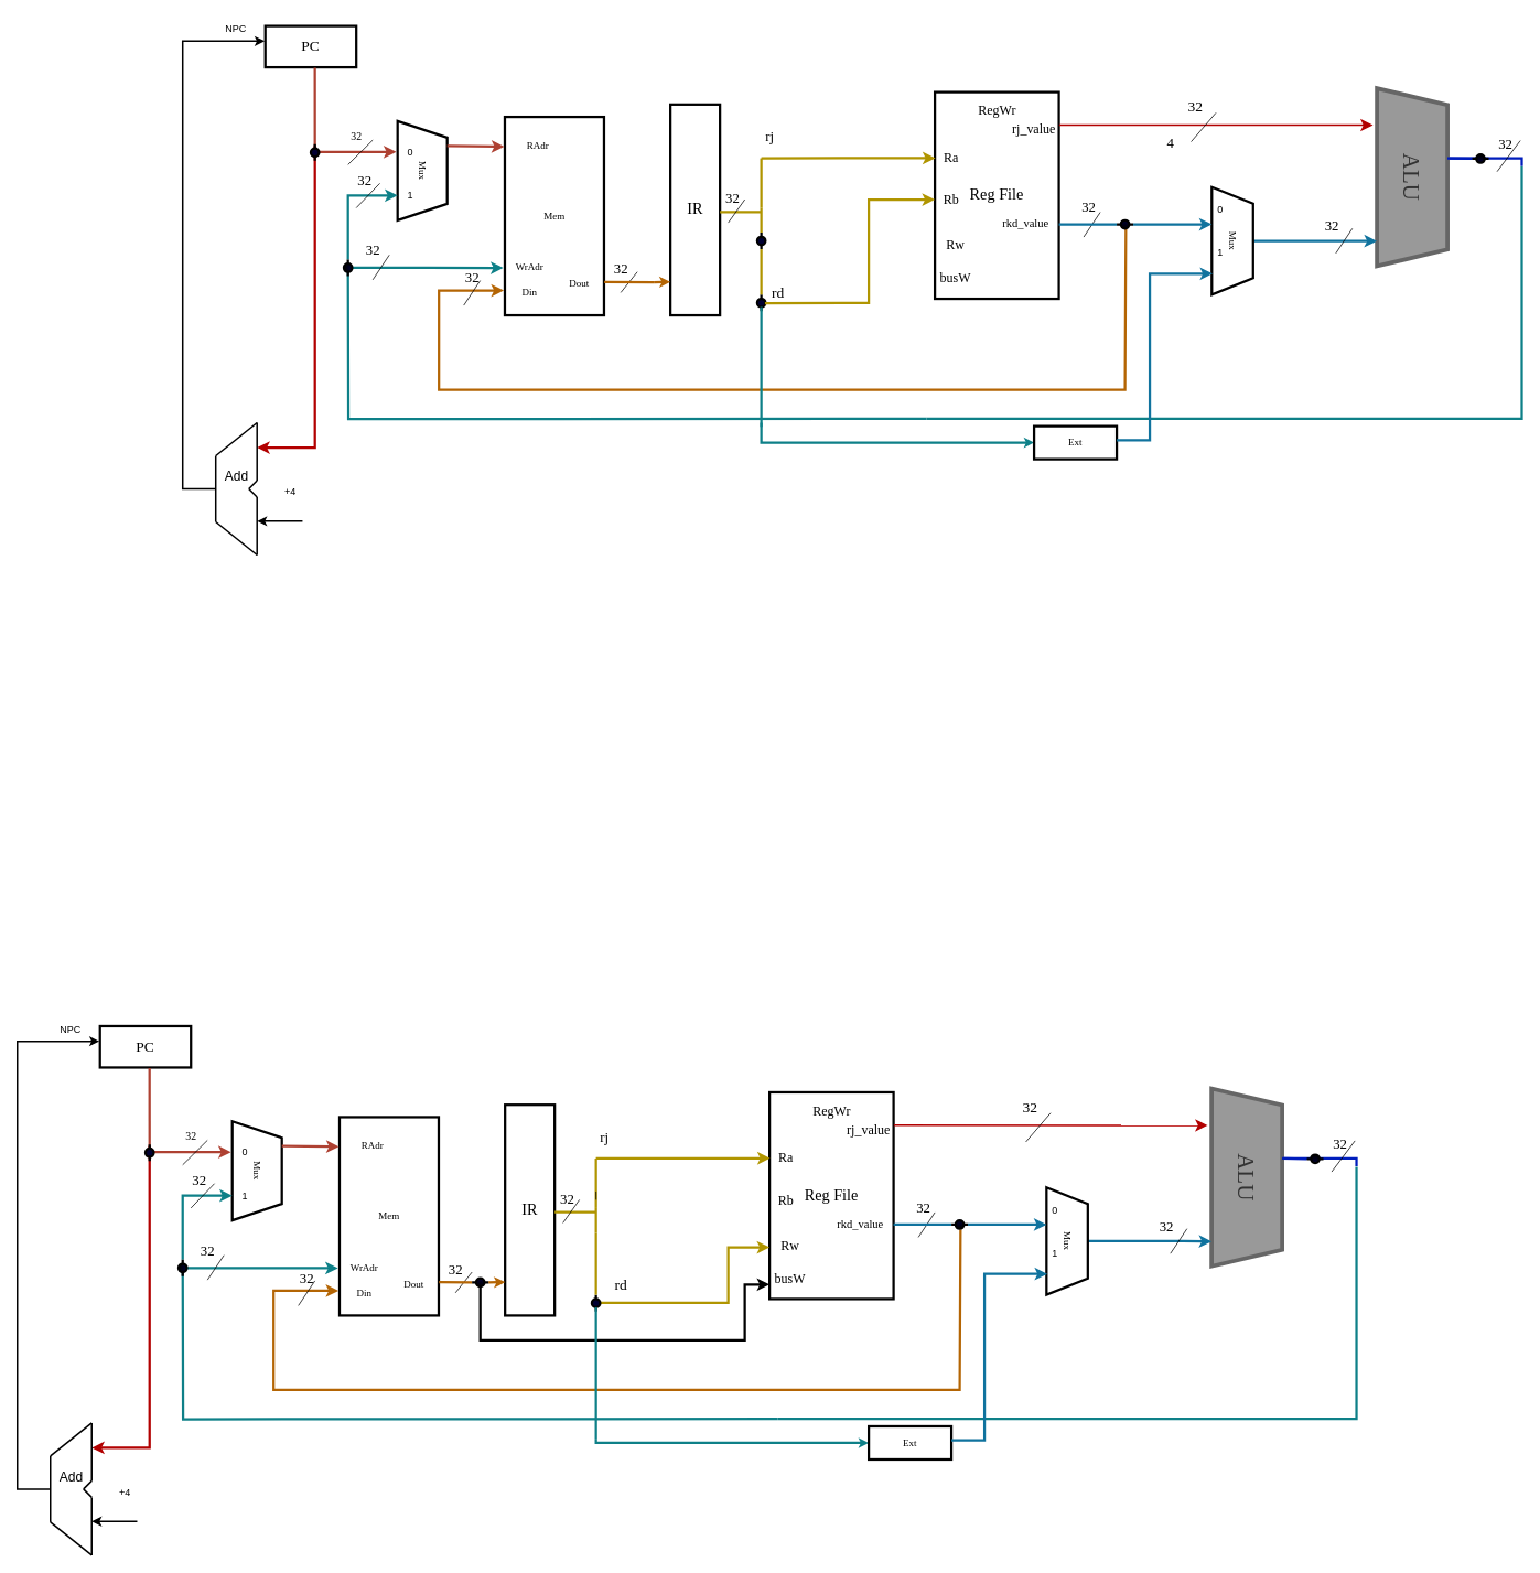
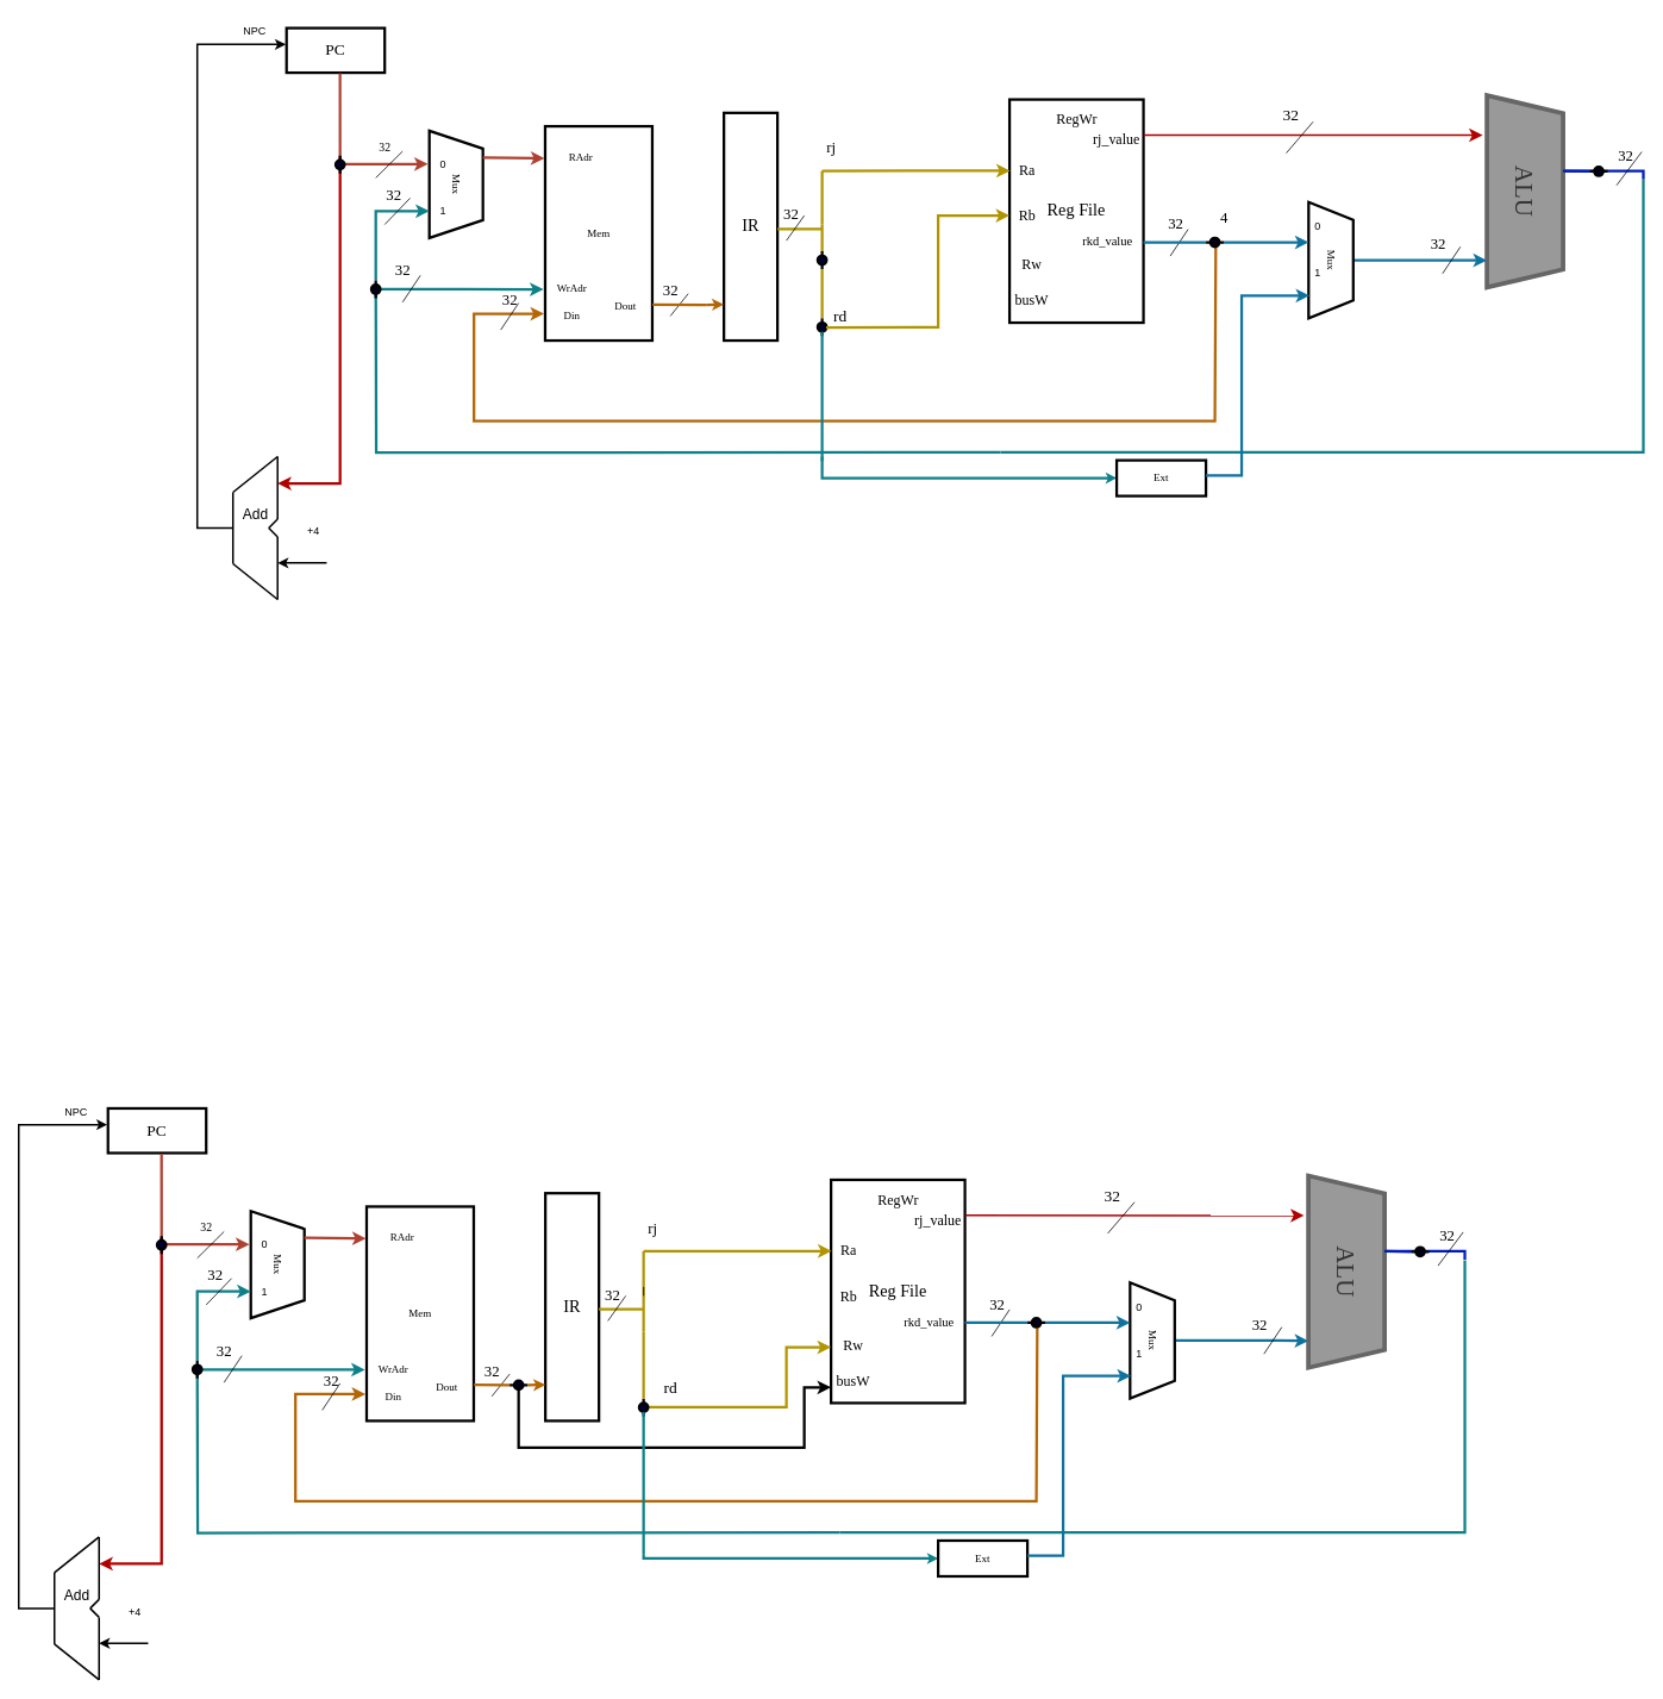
- <mxCell id="66" value="4" style="text;html=1;align=center;verticalAlign=middle;resizable=0;points=[];autosize=1;strokeColor=none;fillColor=none;fontSize=17;fontFamily=Times New Roman;" vertex="1" parent="1"><mxGeometry x="1400" y="158.97" width="30" height="30" as="geometry" /></mxCell>
+ <mxCell id="66" value="4" style="text;html=1;align=center;verticalAlign=middle;resizable=0;points=[];autosize=1;strokeColor=none;fillColor=none;fontSize=17;fontFamily=Times New Roman;" vertex="1" parent="1"><mxGeometry x="1355" y="228.97" width="30" height="30" as="geometry" /></mxCell>
